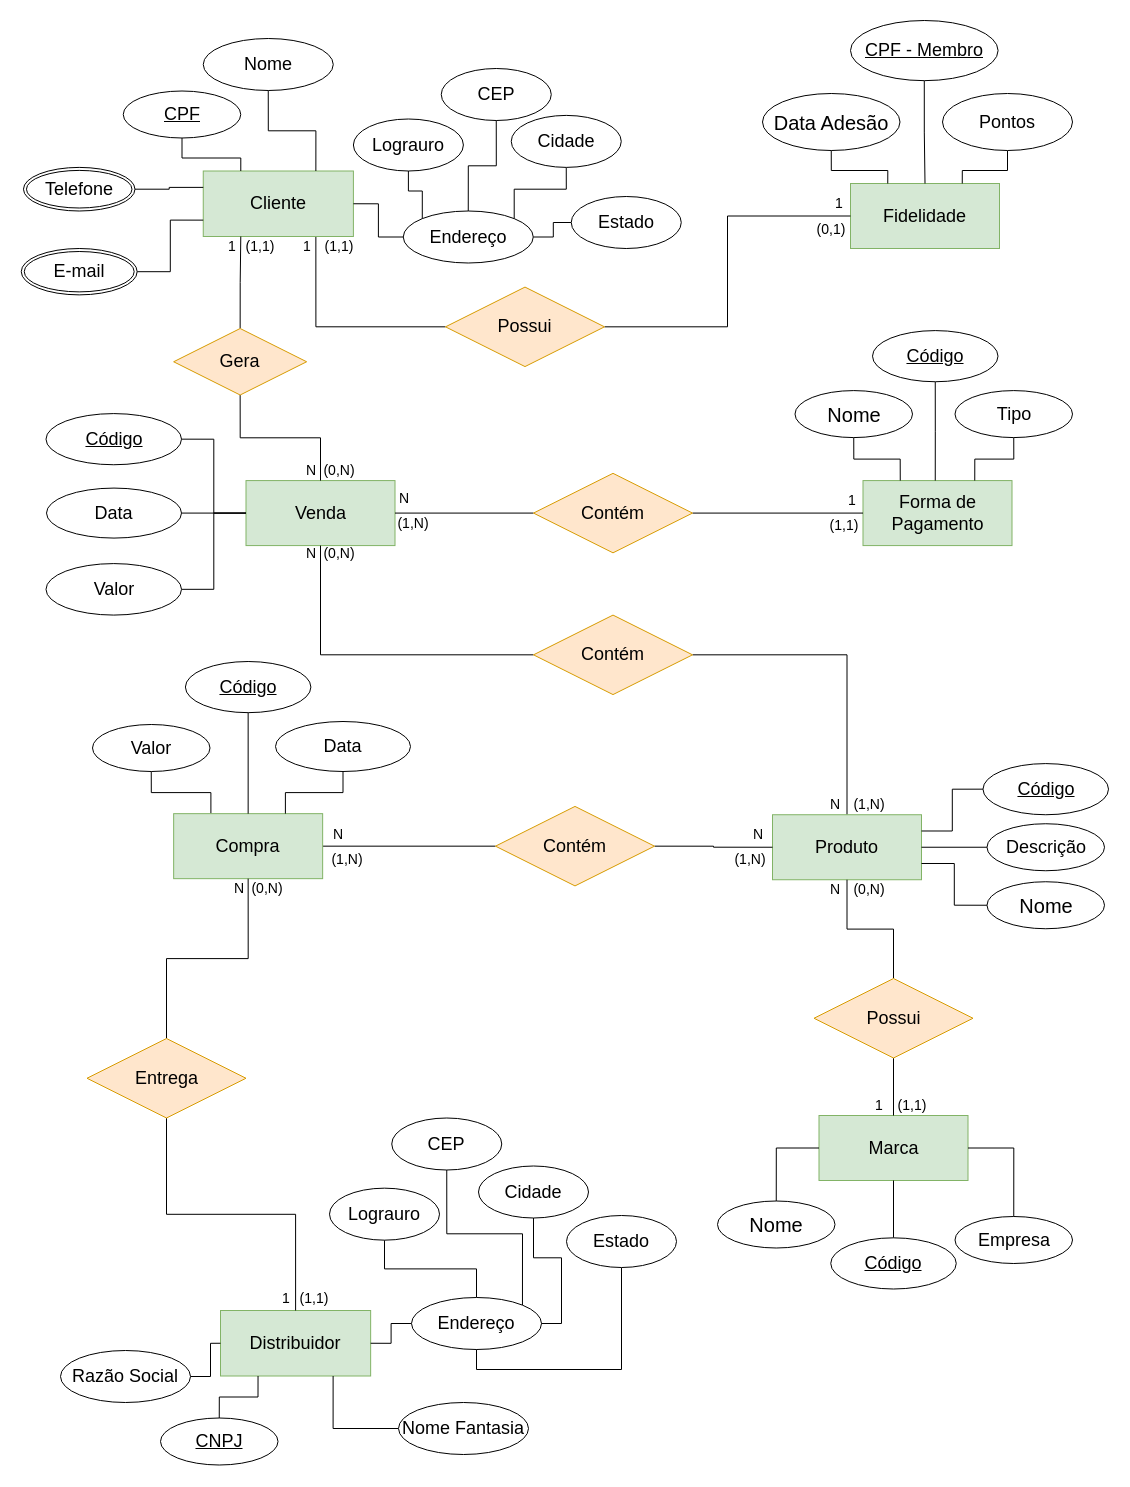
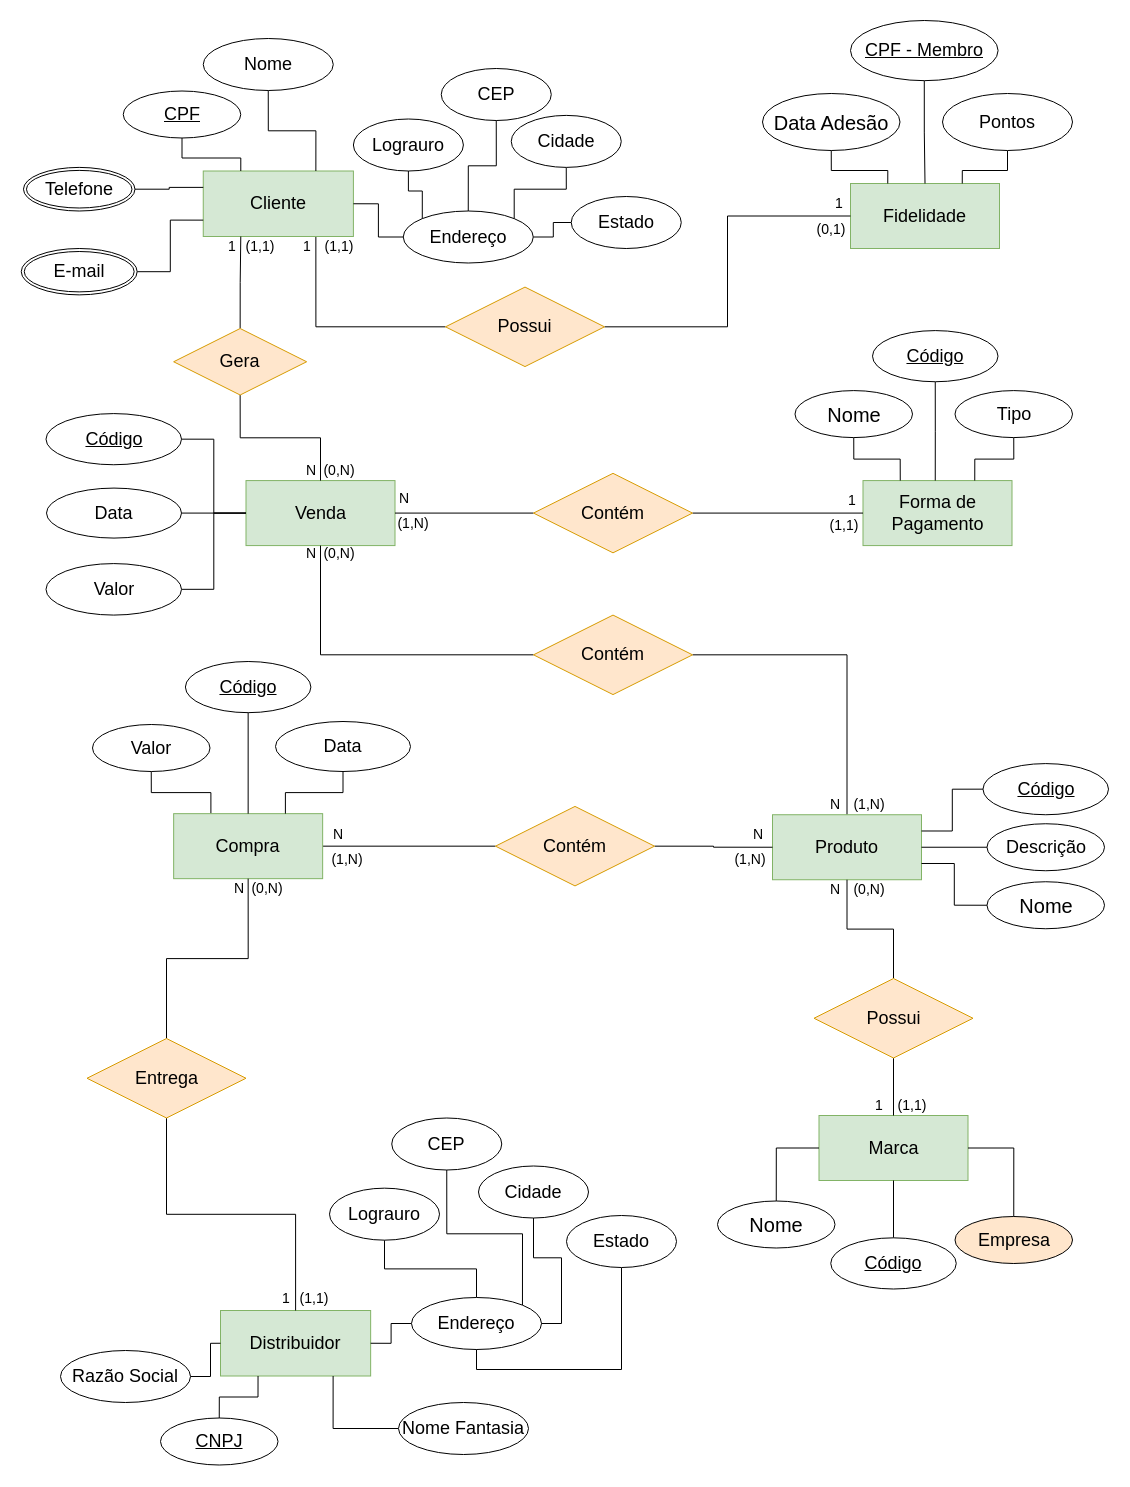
- <mxCell id="92" value="&lt;font style=&quot;font-size: 18px&quot;&gt;Empresa&lt;/font&gt;" style="ellipse;whiteSpace=wrap;html=1;align=center;fontSize=18;" parent="1" vertex="1"><mxGeometry x="954.5" y="1216" width="117.5" height="47" as="geometry" /></mxCell>
+ <mxCell id="92" value="&lt;font style=&quot;font-size: 18px&quot;&gt;Empresa&lt;/font&gt;" style="ellipse;whiteSpace=wrap;html=1;align=center;fontSize=18;fillColor=#ffe6cc;" parent="1" vertex="1"><mxGeometry x="954.5" y="1216" width="117.5" height="47" as="geometry" /></mxCell>
